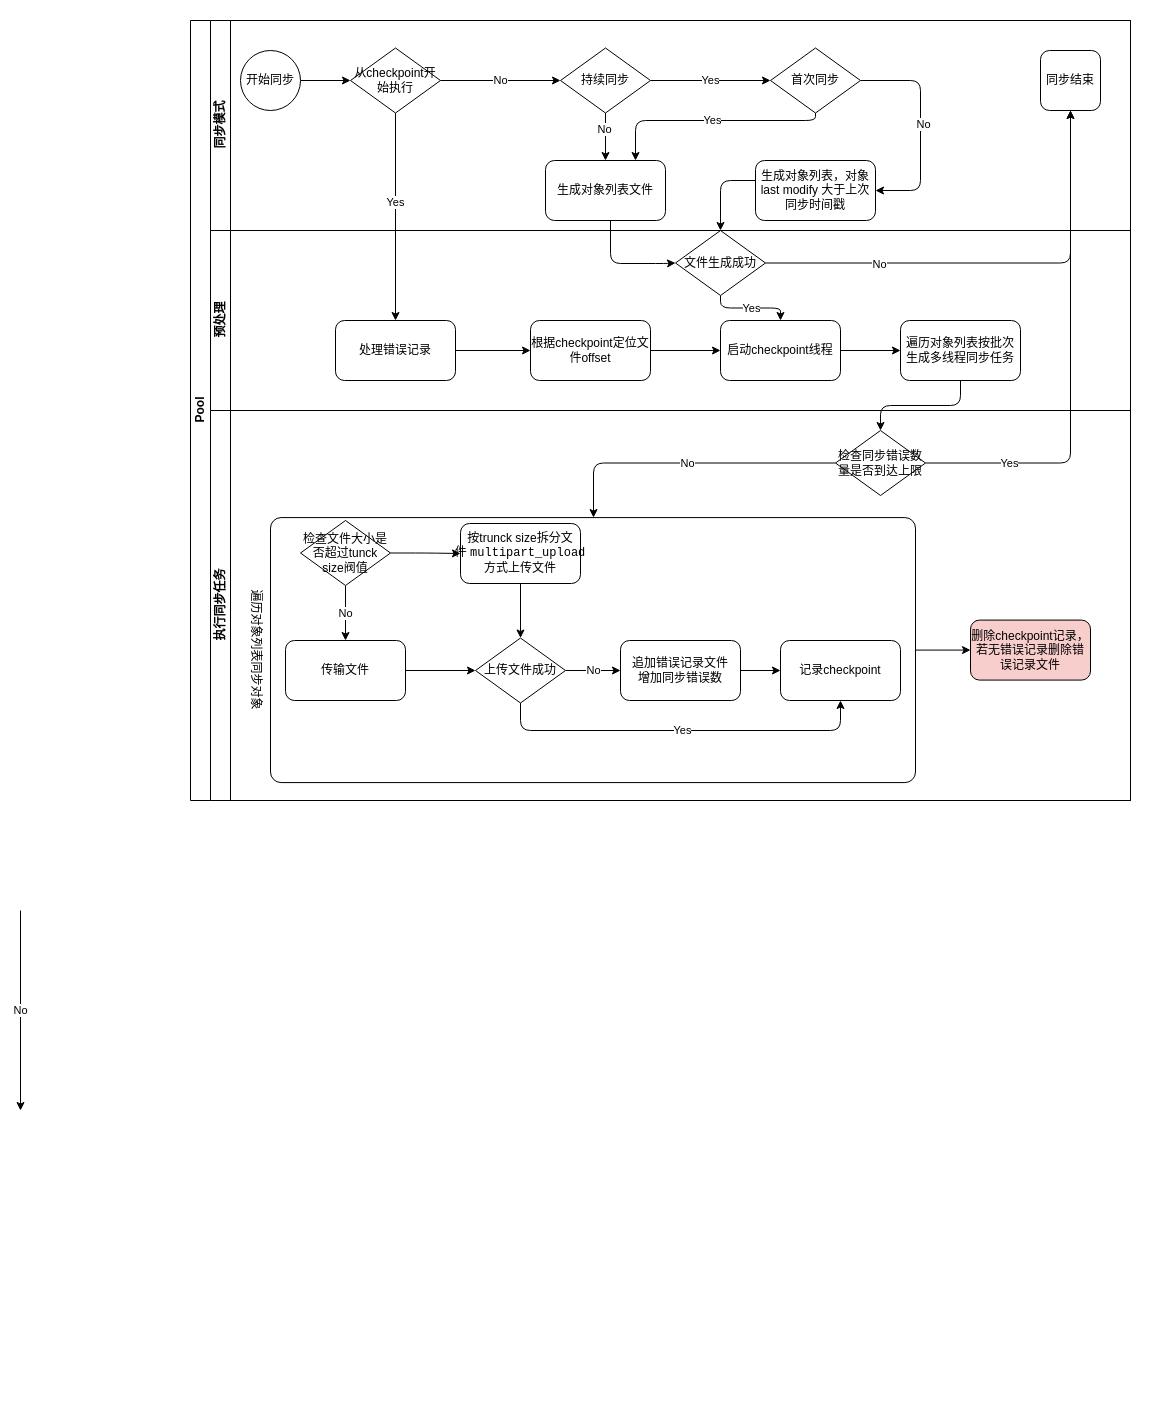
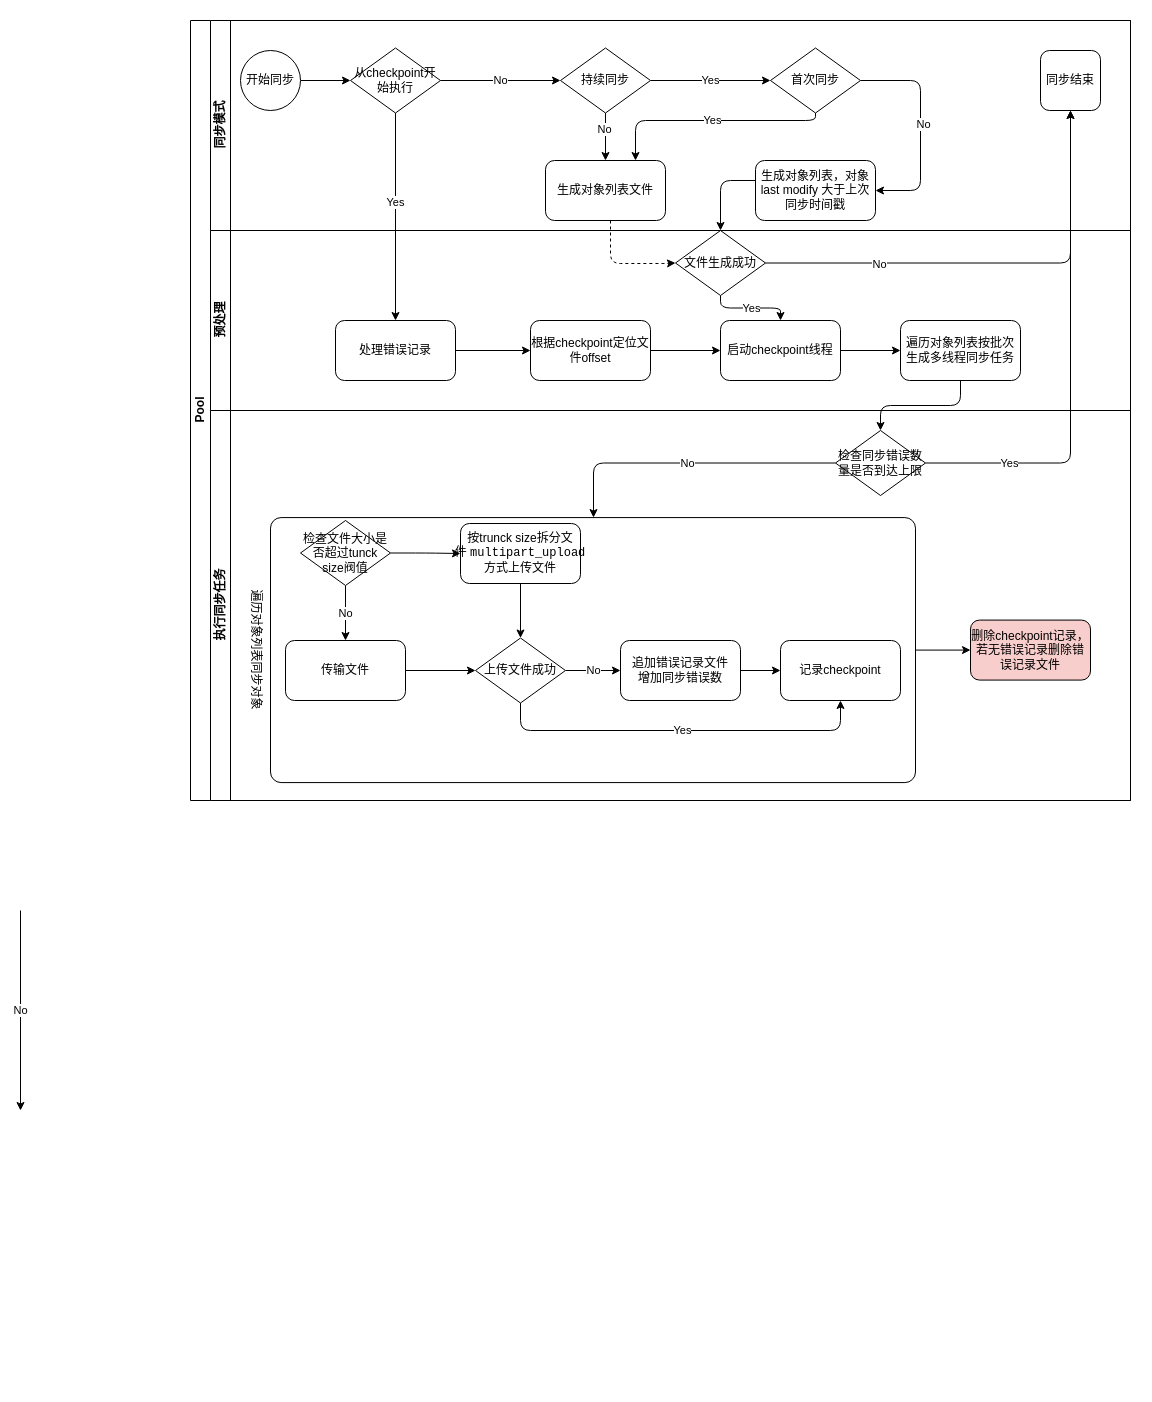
- <mxCell id="31" style="edgeStyle=orthogonalEdgeStyle;html=1;entryX=0;entryY=0.5;entryDx=0;entryDy=0;" edge="1" parent="2" source="18" target="29"><mxGeometry relative="1" as="geometry"><Array as="points"><mxPoint x="420" y="243" /><mxPoint x="475" y="243" /></Array></mxGeometry></mxCell>
+ <mxCell id="31" style="edgeStyle=orthogonalEdgeStyle;html=1;entryX=0;entryY=0.5;entryDx=0;entryDy=0;dashed=1;" edge="1" parent="2" source="18" target="29"><mxGeometry relative="1" as="geometry"><Array as="points"><mxPoint x="420" y="243" /><mxPoint x="475" y="243" /></Array></mxGeometry></mxCell>
